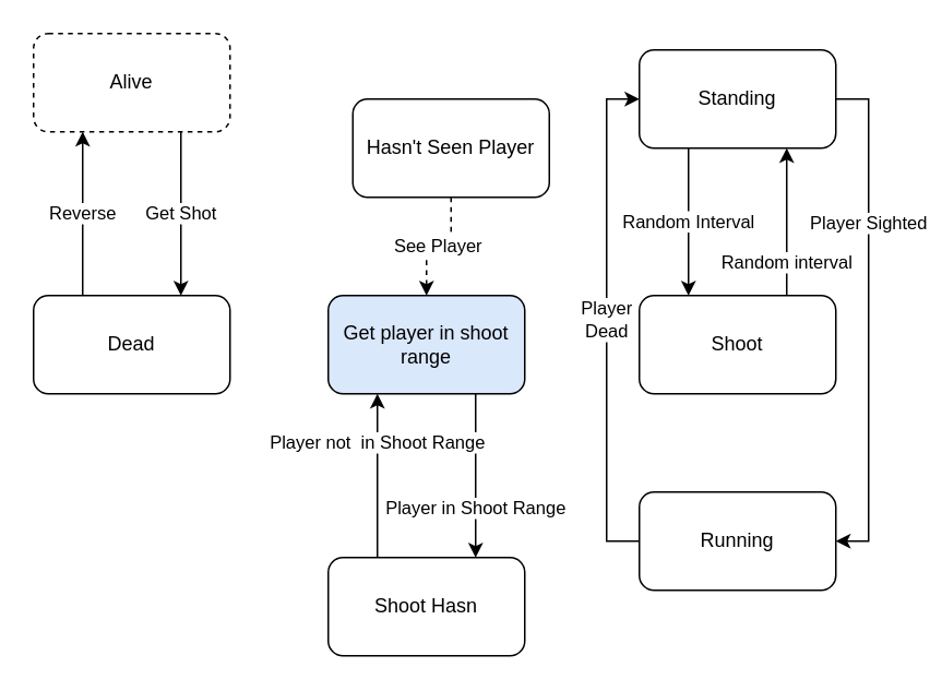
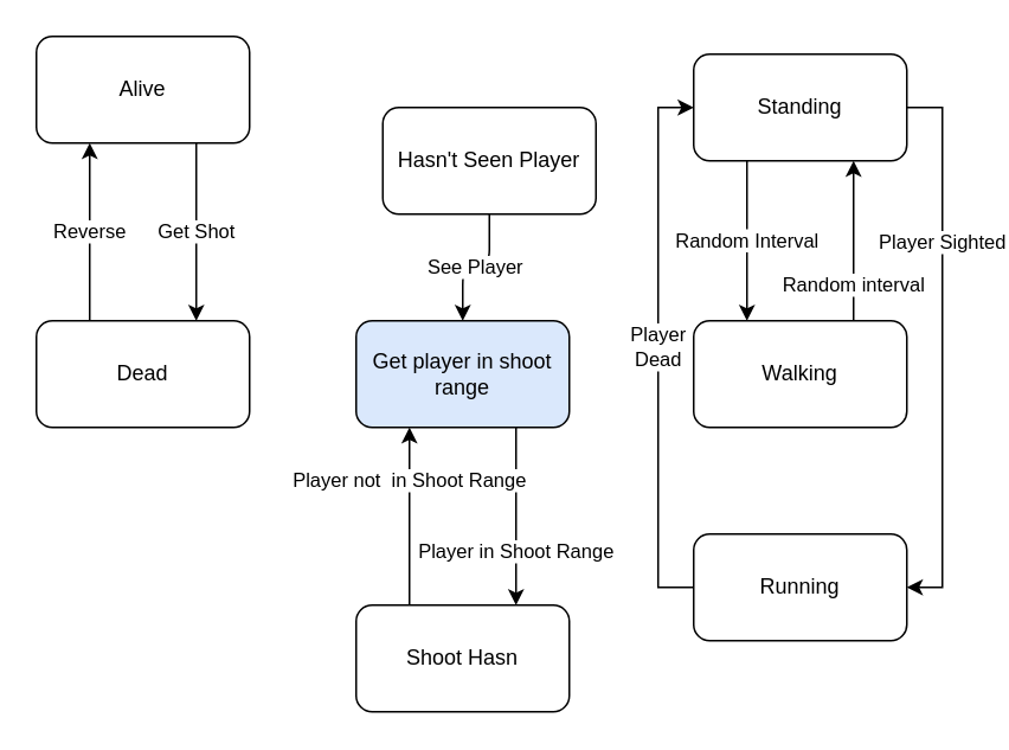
- <mxCell id="10" value="Alive" style="rounded=1;whiteSpace=wrap;html=1;dashed=1;" parent="1" vertex="1"><mxGeometry x="20" y="20" width="120" height="60" as="geometry" /></mxCell>
+ <mxCell id="10" value="Alive" style="rounded=1;whiteSpace=wrap;html=1;" parent="1" vertex="1"><mxGeometry x="20" y="20" width="120" height="60" as="geometry" /></mxCell>
- <mxCell id="2" value="See Player" style="edgeStyle=elbowEdgeStyle;orthogonalLoop=1;jettySize=auto;html=1;exitX=0.5;exitY=1;exitDx=0;exitDy=0;elbow=vertical;dashed=1;" parent="1" source="3" target="5" edge="1"><mxGeometry relative="1" as="geometry" /></mxCell>
+ <mxCell id="2" value="See Player" style="edgeStyle=elbowEdgeStyle;orthogonalLoop=1;jettySize=auto;html=1;exitX=0.5;exitY=1;exitDx=0;exitDy=0;elbow=vertical;" parent="1" source="3" target="5" edge="1"><mxGeometry relative="1" as="geometry" /></mxCell>
- <mxCell id="18" value="Shoot" style="rounded=1;whiteSpace=wrap;html=1;" parent="1" vertex="1"><mxGeometry x="390" y="180" width="120" height="60" as="geometry" /></mxCell>
+ <mxCell id="18" value="Walking" style="rounded=1;whiteSpace=wrap;html=1;" parent="1" vertex="1"><mxGeometry x="390" y="180" width="120" height="60" as="geometry" /></mxCell>
